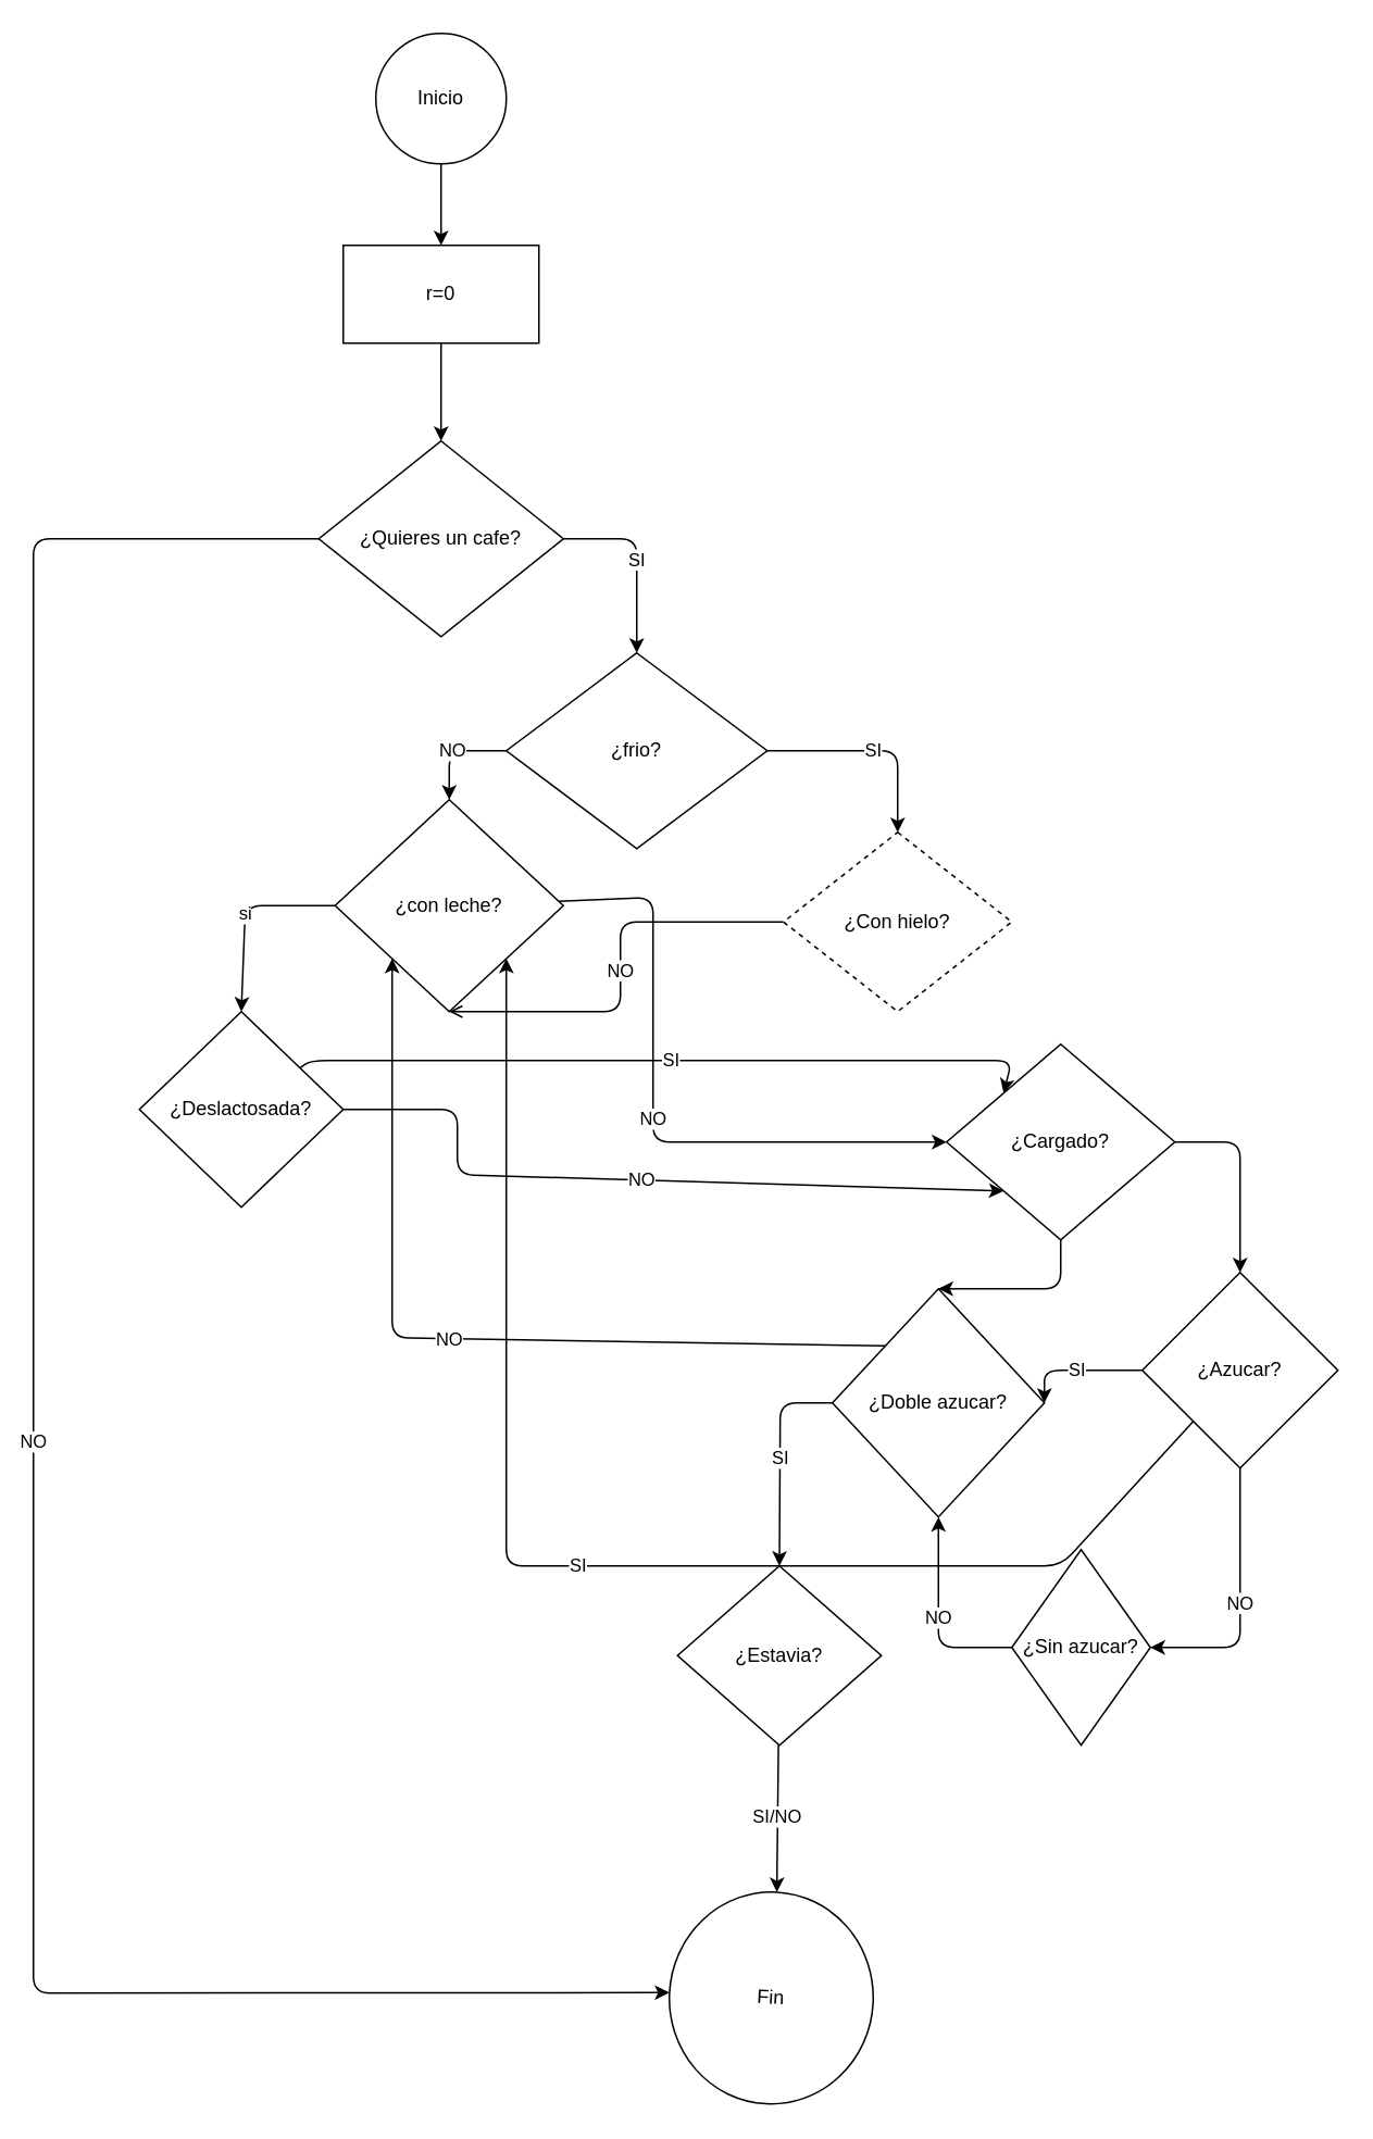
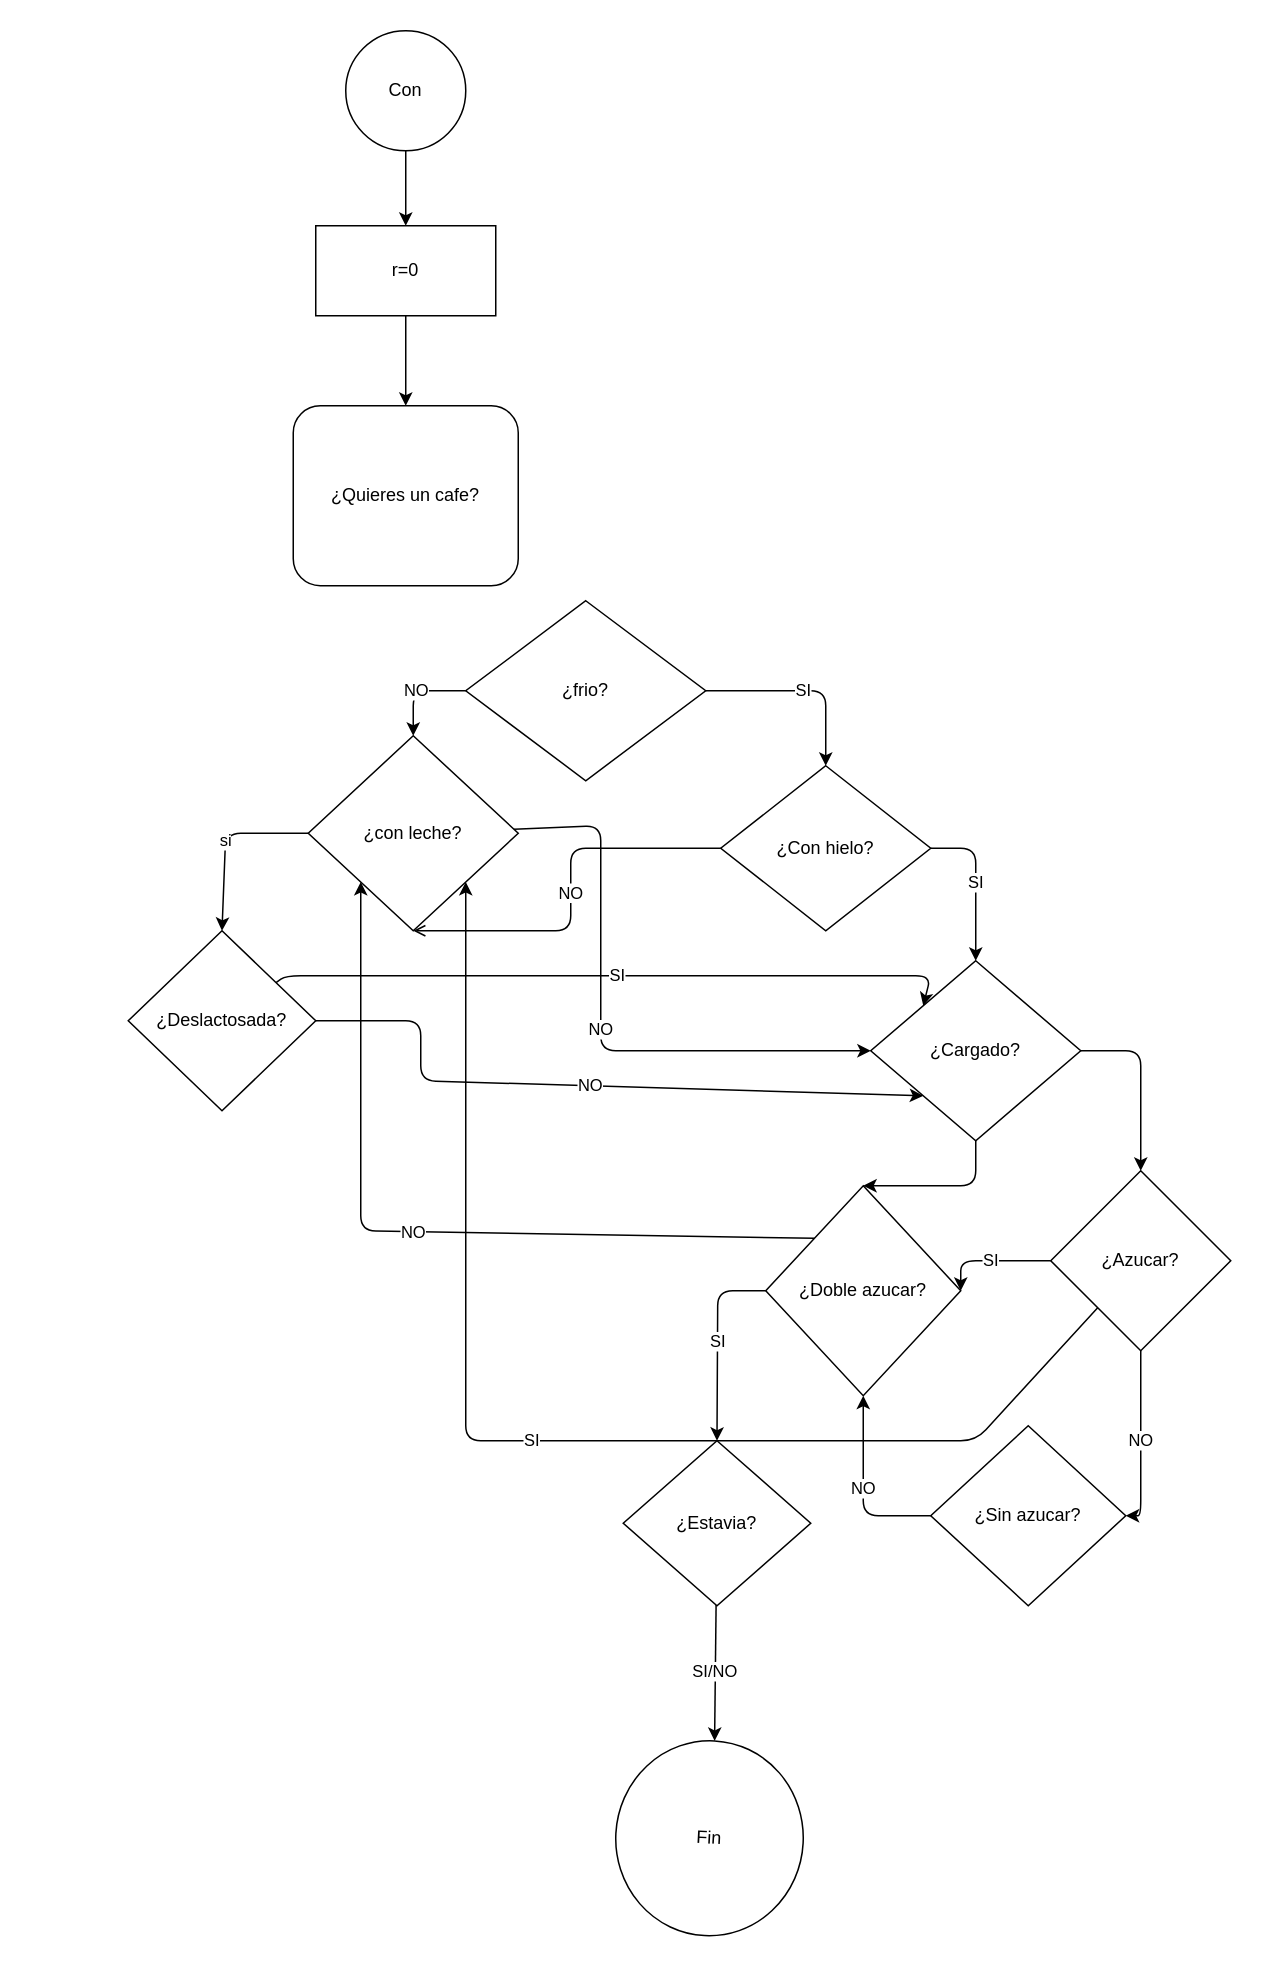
- <mxCell id="3" value="Inicio" style="ellipse;whiteSpace=wrap;html=1;" parent="1" vertex="1"><mxGeometry x="230" y="20" width="80" height="80" as="geometry" /></mxCell>
+ <mxCell id="3" value="Con" style="ellipse;whiteSpace=wrap;html=1;" parent="1" vertex="1"><mxGeometry x="230" y="20" width="80" height="80" as="geometry" /></mxCell>
- <mxCell id="8" value="¿Quieres un cafe?" style="rhombus;whiteSpace=wrap;html=1;" parent="1" vertex="1"><mxGeometry x="195" y="270" width="150" height="120" as="geometry" /></mxCell>
+ <mxCell id="8" value="¿Quieres un cafe?" style="whiteSpace=wrap;html=1;rounded=1;" parent="1" vertex="1"><mxGeometry x="195" y="270" width="150" height="120" as="geometry" /></mxCell>
- <mxCell id="6" value="SI" style="edgeStyle=none;html=1;entryX=0.5;entryY=0;entryDx=0;entryDy=0;" parent="1" source="8" target="14" edge="1"><mxGeometry relative="1" as="geometry"><Array as="points"><mxPoint x="390" y="330" /></Array></mxGeometry></mxCell>
- <mxCell id="11" value="¿Con hielo?" style="rhombus;whiteSpace=wrap;html=1;dashed=1;" parent="1" vertex="1"><mxGeometry x="480" y="510" width="140" height="110" as="geometry" /></mxCell>
+ <mxCell id="11" value="¿Con hielo?" style="rhombus;whiteSpace=wrap;html=1;" parent="1" vertex="1"><mxGeometry x="480" y="510" width="140" height="110" as="geometry" /></mxCell>
+ <mxCell id="9" value="SI" style="edgeStyle=none;html=1;exitX=1;exitY=0.5;exitDx=0;exitDy=0;entryX=0.5;entryY=0;entryDx=0;entryDy=0;" edge="1" parent="1" source="11" target="17"><mxGeometry relative="1" as="geometry"><mxPoint x="657" y="640" as="targetPoint" /><Array as="points"><mxPoint x="650" y="565" /></Array></mxGeometry></mxCell>
- <mxCell id="7" value="NO" style="edgeStyle=none;html=1;entryX=0;entryY=0.5;entryDx=0;entryDy=0;" edge="1" parent="1" source="8" target="35"><mxGeometry relative="1" as="geometry"><Array as="points"><mxPoint x="20" y="330" /><mxPoint x="20" y="670" /><mxPoint x="20" y="1222" /></Array></mxGeometry></mxCell>
- <mxCell id="34" value="¿Sin azucar?" style="rhombus;whiteSpace=wrap;html=1;" vertex="1" parent="1"><mxGeometry x="620" y="950" width="85" height="120" as="geometry" /></mxCell>
+ <mxCell id="34" value="¿Sin azucar?" style="rhombus;whiteSpace=wrap;html=1;" vertex="1" parent="1"><mxGeometry x="620" y="950" width="130" height="120" as="geometry" /></mxCell>
